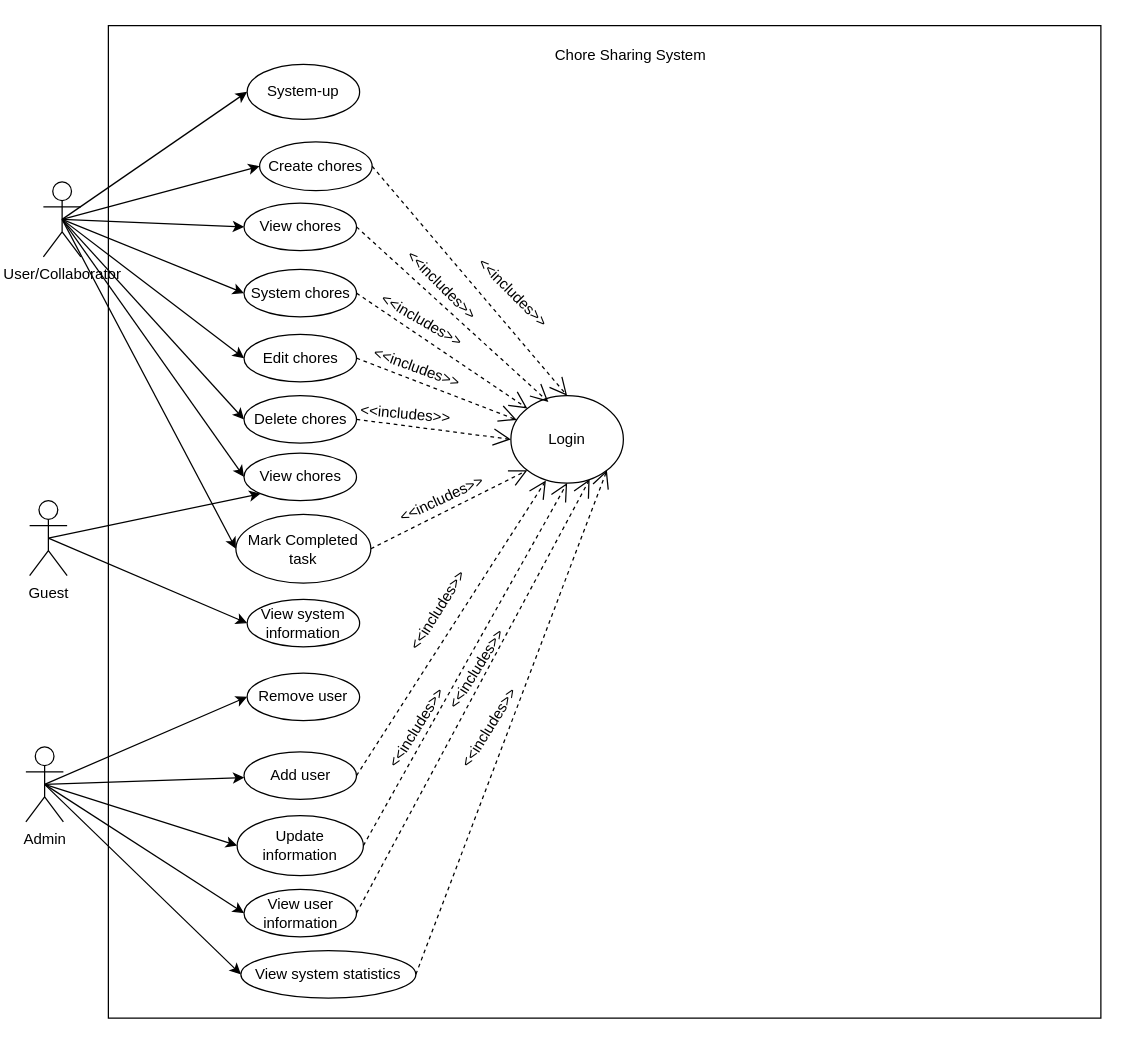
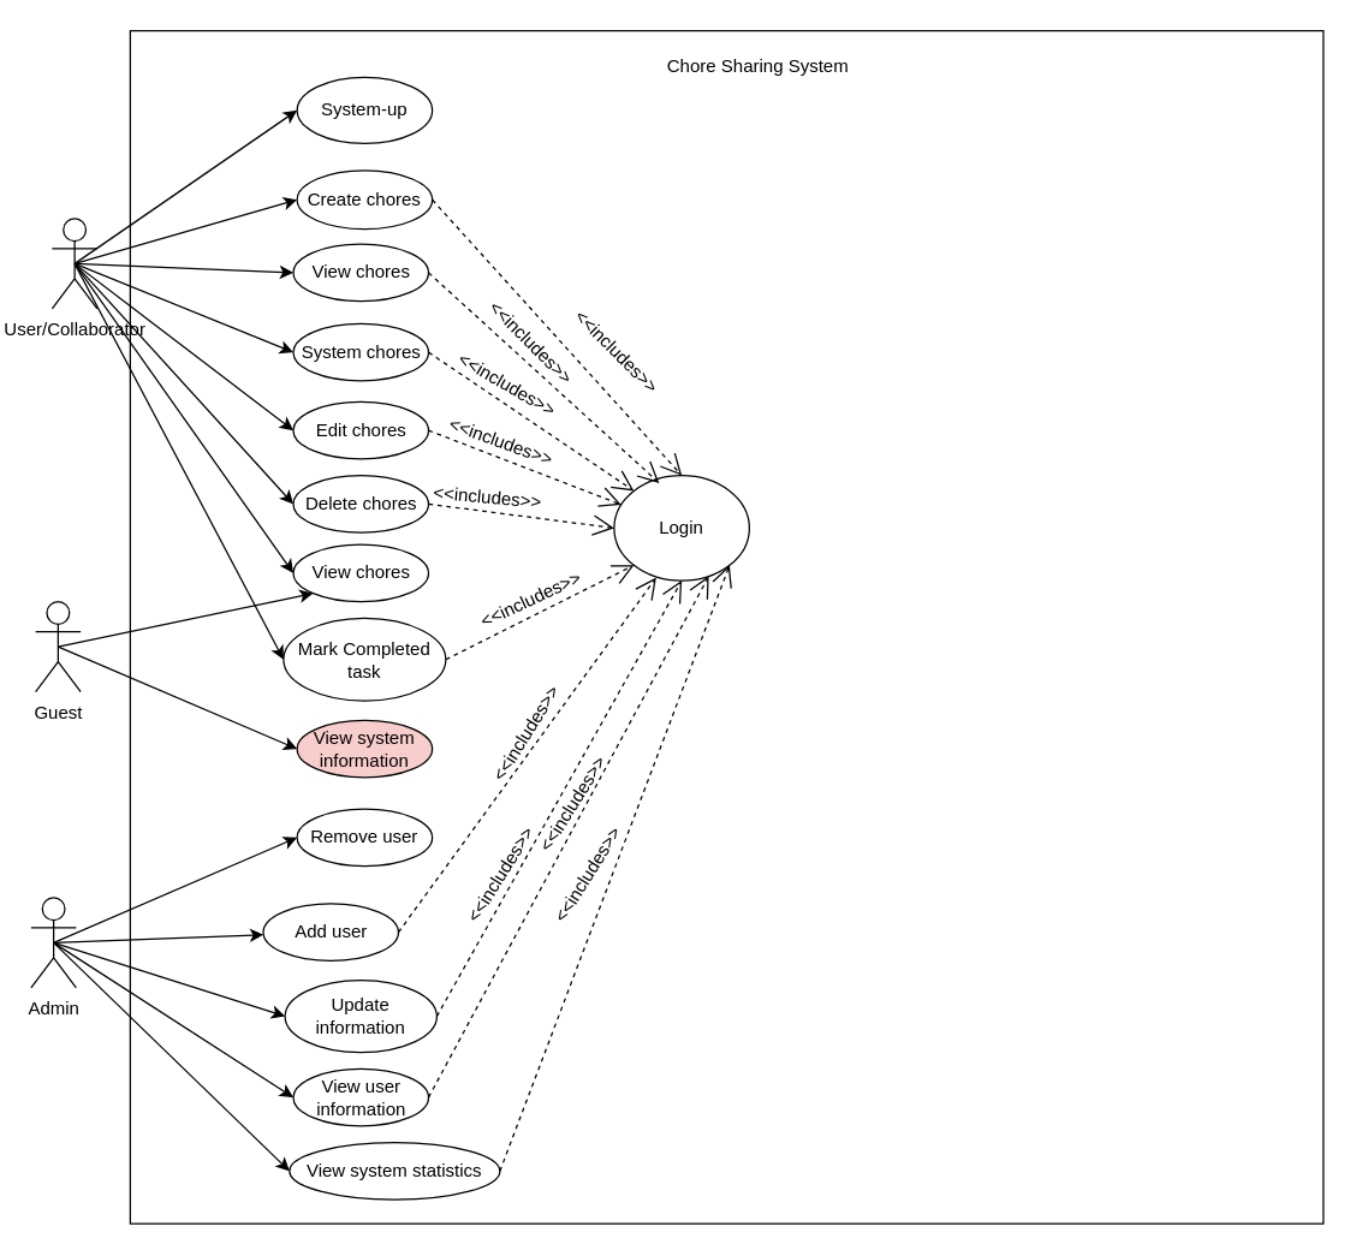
- <mxCell id="7" value="Create chores" style="ellipse;whiteSpace=wrap;html=1;" parent="1" vertex="1"><mxGeometry x="207" y="113" width="90" height="39" as="geometry" /></mxCell>
+ <mxCell id="7" value="Create chores" style="ellipse;whiteSpace=wrap;html=1;" parent="1" vertex="1"><mxGeometry x="197" y="113" width="90" height="39" as="geometry" /></mxCell>
- <mxCell id="29" value="View system information" style="ellipse;whiteSpace=wrap;html=1;" vertex="1" parent="1"><mxGeometry x="197" y="479" width="90" height="38" as="geometry" /></mxCell>
+ <mxCell id="29" value="View system information" style="ellipse;whiteSpace=wrap;html=1;fillColor=#f8cecc;" vertex="1" parent="1"><mxGeometry x="197" y="479" width="90" height="38" as="geometry" /></mxCell>
- <mxCell id="22" value="Add user" style="ellipse;whiteSpace=wrap;html=1;" vertex="1" parent="1"><mxGeometry x="194.5" y="601" width="90" height="38" as="geometry" /></mxCell>
+ <mxCell id="22" value="Add user" style="ellipse;whiteSpace=wrap;html=1;" vertex="1" parent="1"><mxGeometry x="174.5" y="601" width="90" height="38" as="geometry" /></mxCell>
